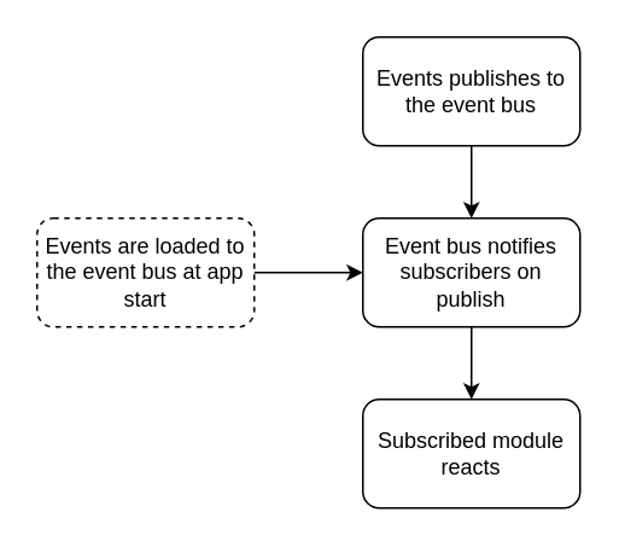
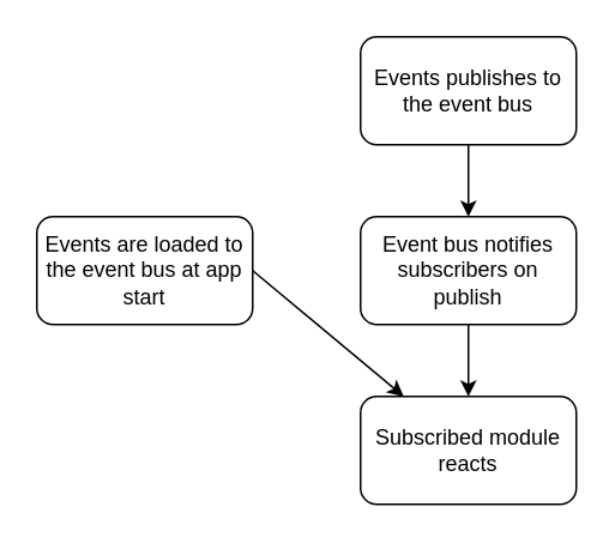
- <mxCell id="4" value="Events are loaded to the event bus at app start" style="rounded=1;whiteSpace=wrap;html=1;dashed=1;" vertex="1" parent="1"><mxGeometry x="20" y="120" width="120" height="60" as="geometry" /></mxCell>
+ <mxCell id="4" value="Events are loaded to the event bus at app start" style="rounded=1;whiteSpace=wrap;html=1;" vertex="1" parent="1"><mxGeometry x="20" y="120" width="120" height="60" as="geometry" /></mxCell>
- <mxCell id="5" value="" style="endArrow=classic;html=1;entryX=0;entryY=0.5;entryDx=0;entryDy=0;exitX=1;exitY=0.5;exitDx=0;exitDy=0;" edge="1" parent="1" source="4" target="3"><mxGeometry width="50" height="50" relative="1" as="geometry"><mxPoint x="100" y="150" as="sourcePoint" /><mxPoint x="190" y="150" as="targetPoint" /></mxGeometry></mxCell>
+ <mxCell id="5" value="" style="endArrow=classic;html=1;exitX=1;exitY=0.5;exitDx=0;exitDy=0;" edge="1" parent="1" source="4" target="2"><mxGeometry width="50" height="50" relative="1" as="geometry"><mxPoint x="100" y="150" as="sourcePoint" /><mxPoint x="190" y="150" as="targetPoint" /></mxGeometry></mxCell>
